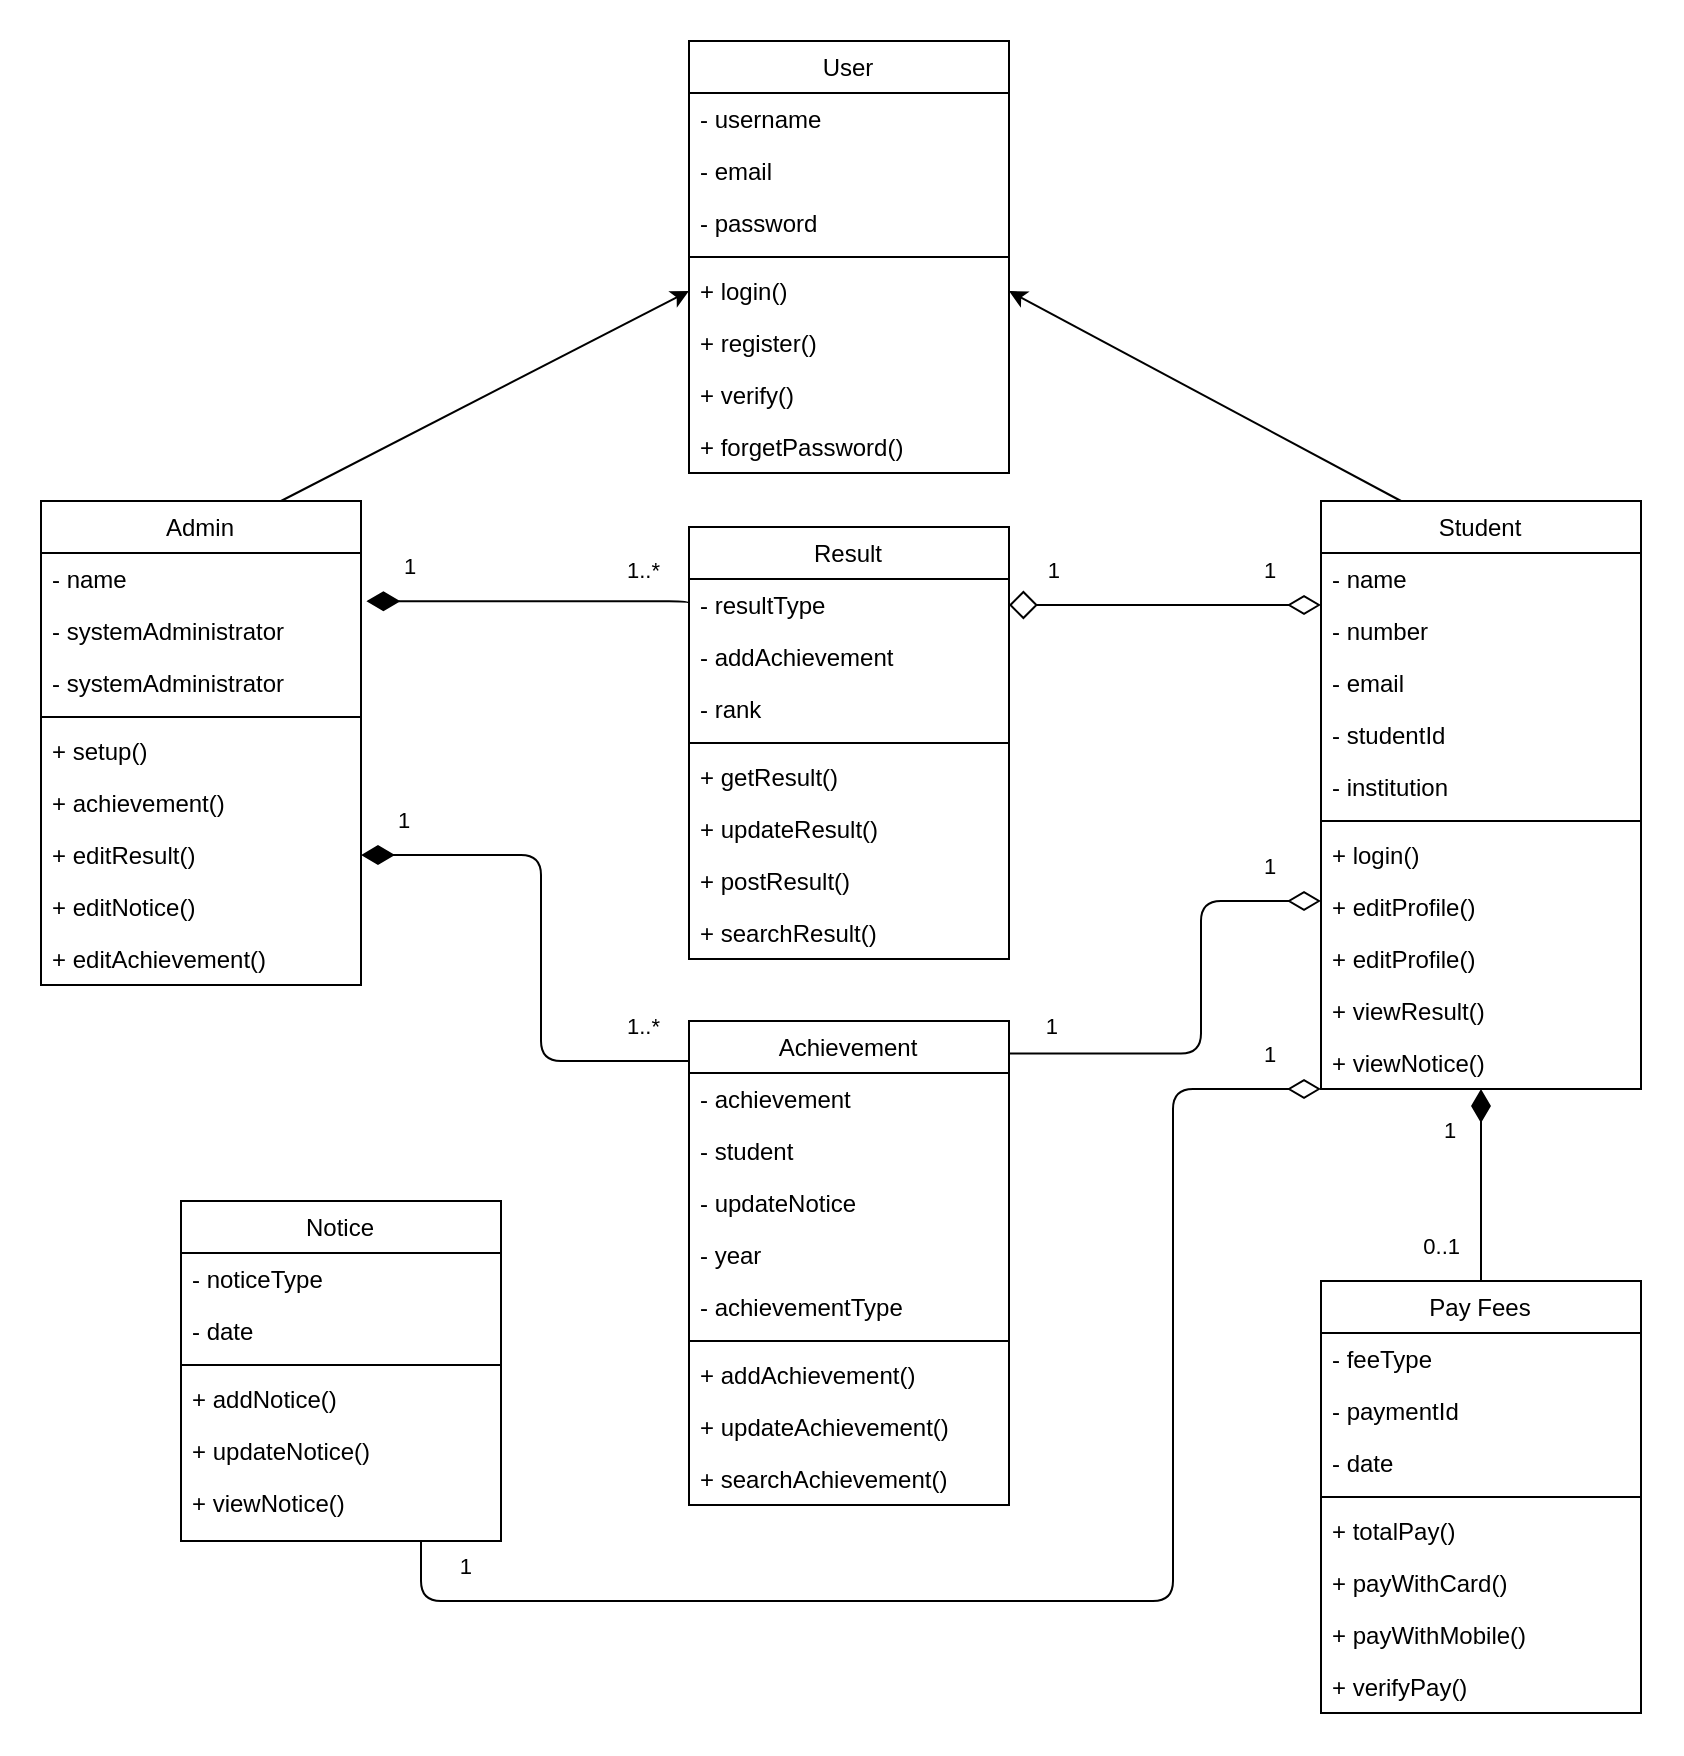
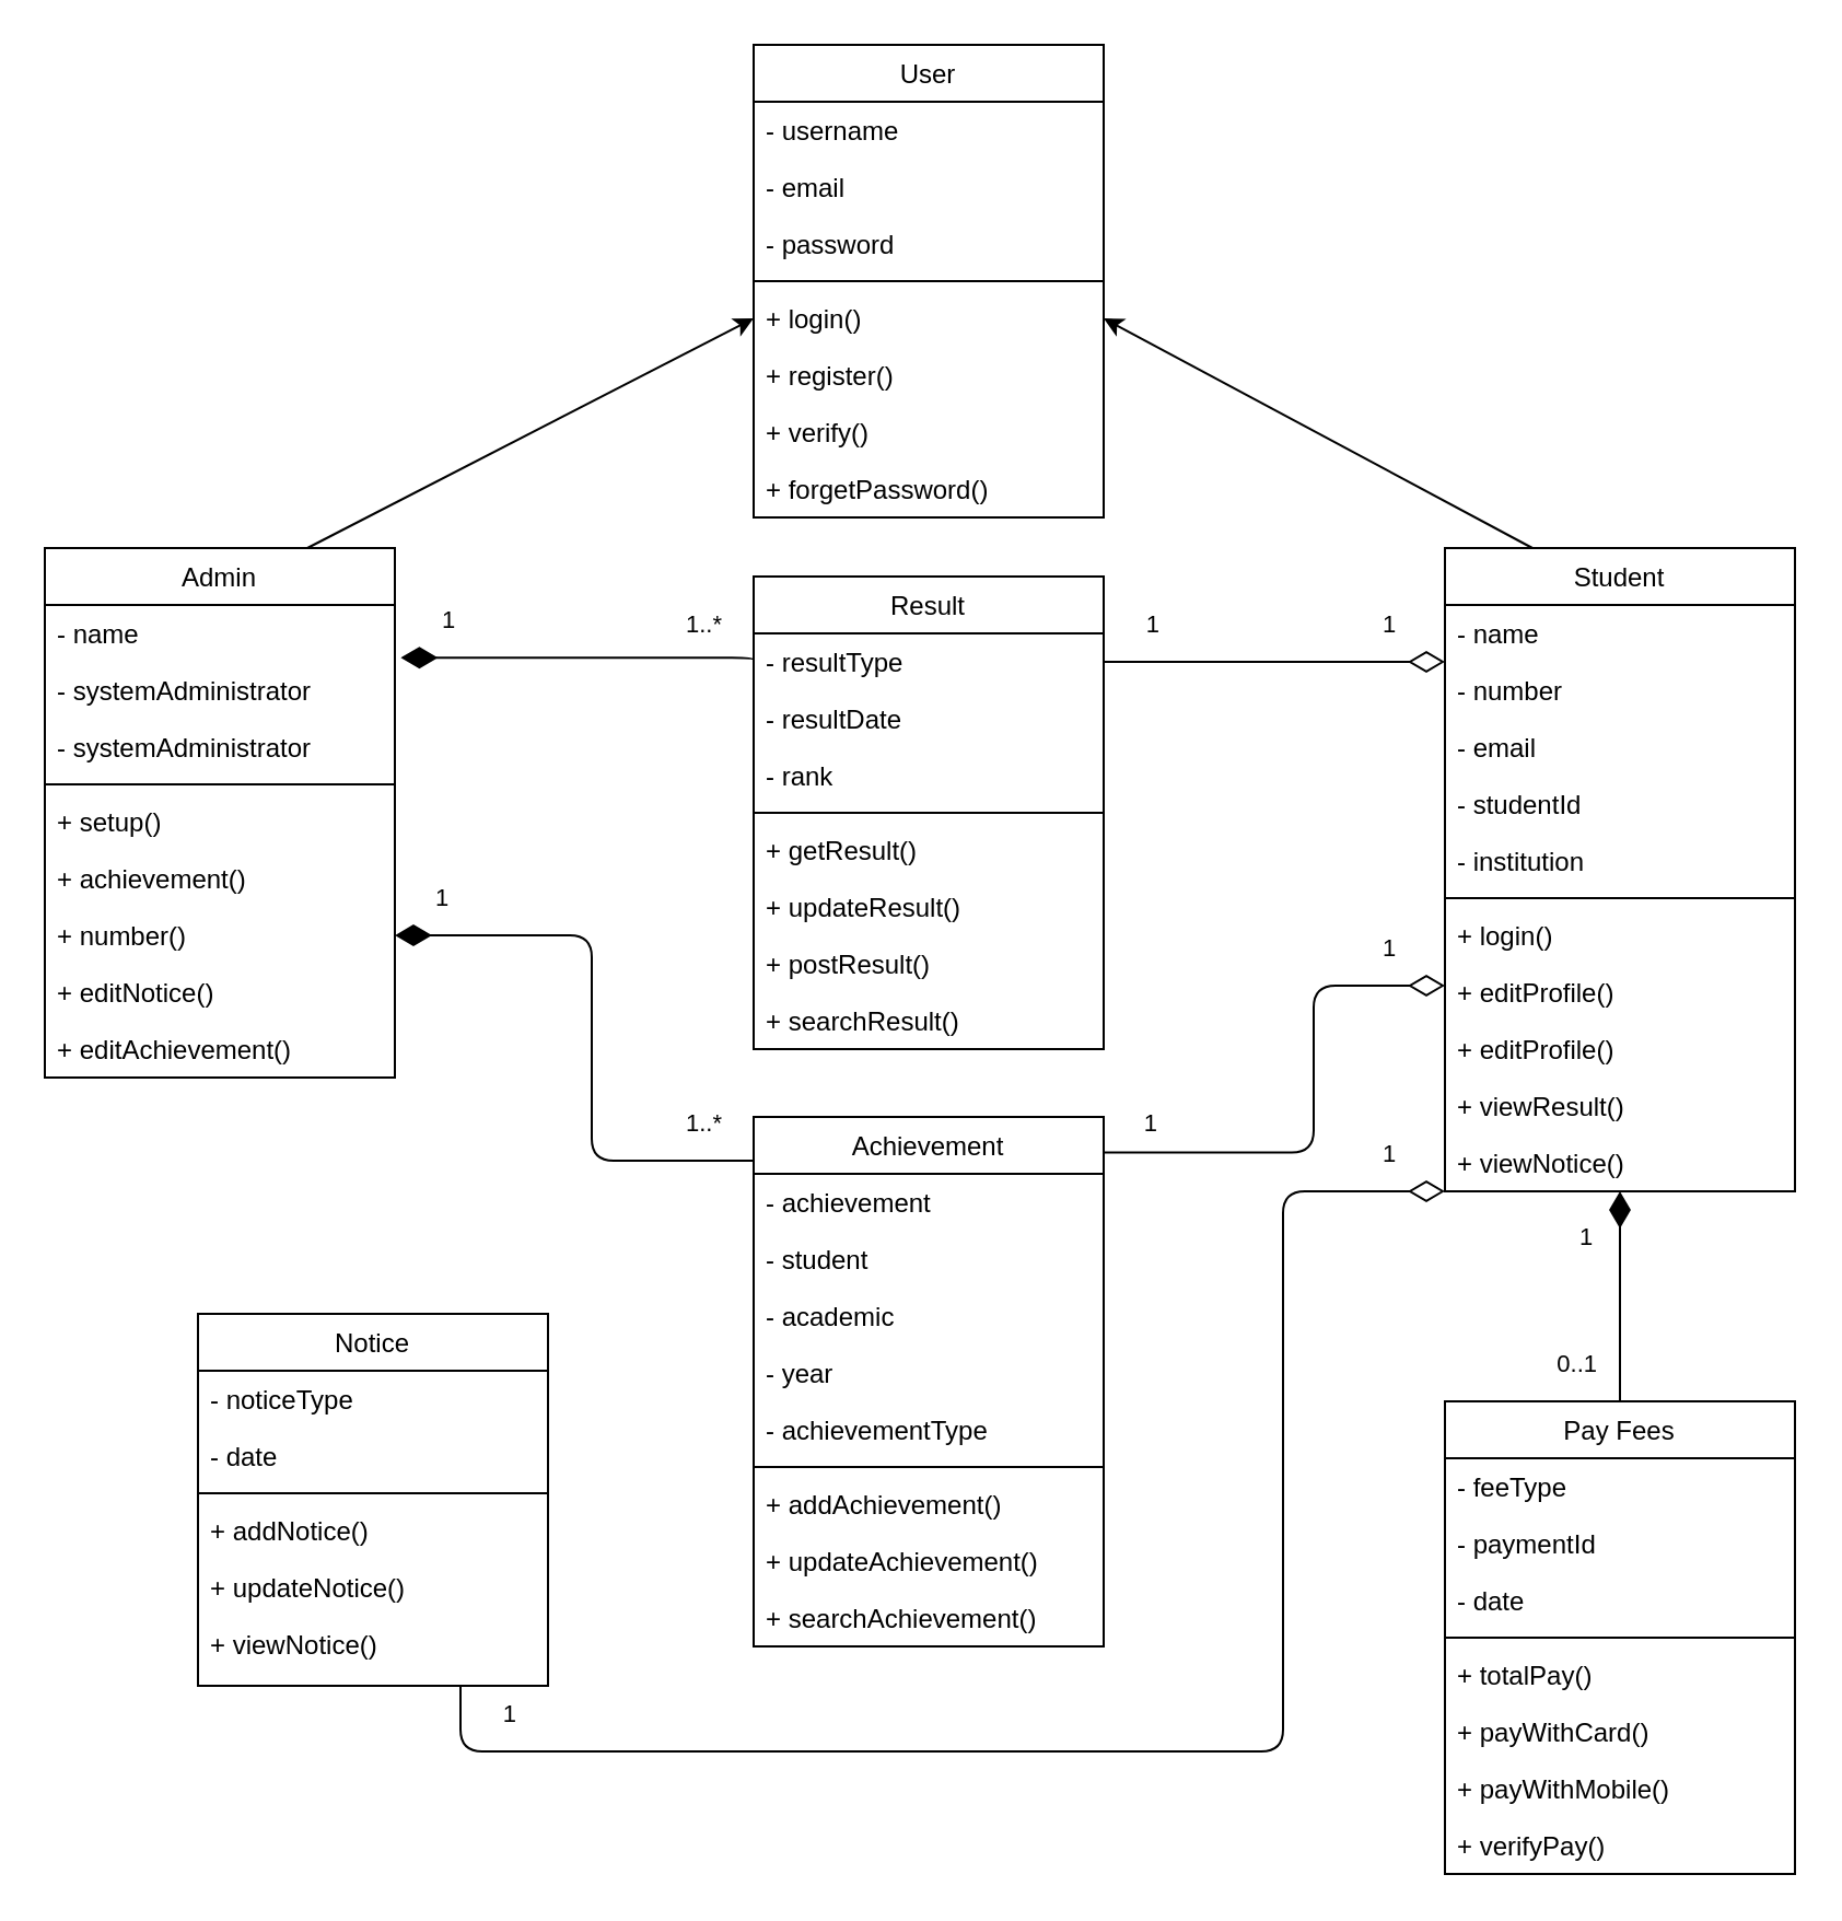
- <mxCell id="72" value="" style="endArrow=diamond;html=1;endSize=12;startArrow=diamondThin;startSize=14;startFill=0;edgeStyle=orthogonalEdgeStyle;fontSize=11;entryX=1;entryY=0.5;entryDx=0;entryDy=0;endFill=0;" edge="1" parent="1" source="5" target="16"><mxGeometry relative="1" as="geometry"><mxPoint x="470" y="340.002" as="sourcePoint" /><mxPoint x="631.28" y="341.9" as="targetPoint" /><Array as="points"><mxPoint x="640" y="302" /><mxPoint x="640" y="302" /></Array></mxGeometry></mxCell>
+ <mxCell id="72" value="" style="endArrow=none;html=1;endSize=12;startArrow=diamondThin;startSize=14;startFill=0;edgeStyle=orthogonalEdgeStyle;fontSize=11;entryX=1;entryY=0.5;entryDx=0;entryDy=0;endFill=0;" edge="1" parent="1" source="5" target="16"><mxGeometry relative="1" as="geometry"><mxPoint x="470" y="340.002" as="sourcePoint" /><mxPoint x="631.28" y="341.9" as="targetPoint" /><Array as="points"><mxPoint x="640" y="302" /><mxPoint x="640" y="302" /></Array></mxGeometry></mxCell>
- <mxCell id="17" value="- addAchievement" style="text;align=left;verticalAlign=top;spacingLeft=4;spacingRight=4;overflow=hidden;rotatable=0;points=[[0,0.5],[1,0.5]];portConstraint=eastwest;rounded=0;shadow=0;html=0;" vertex="1" parent="15"><mxGeometry y="52" width="160" height="26" as="geometry" /></mxCell>
+ <mxCell id="17" value="- resultDate" style="text;align=left;verticalAlign=top;spacingLeft=4;spacingRight=4;overflow=hidden;rotatable=0;points=[[0,0.5],[1,0.5]];portConstraint=eastwest;rounded=0;shadow=0;html=0;" vertex="1" parent="15"><mxGeometry y="52" width="160" height="26" as="geometry" /></mxCell>
- <mxCell id="32" value="+ editResult()" style="text;align=left;verticalAlign=top;spacingLeft=4;spacingRight=4;overflow=hidden;rotatable=0;points=[[0,0.5],[1,0.5]];portConstraint=eastwest;" vertex="1" parent="25"><mxGeometry y="164" width="160" height="26" as="geometry" /></mxCell>
+ <mxCell id="32" value="+ number()" style="text;align=left;verticalAlign=top;spacingLeft=4;spacingRight=4;overflow=hidden;rotatable=0;points=[[0,0.5],[1,0.5]];portConstraint=eastwest;" vertex="1" parent="25"><mxGeometry y="164" width="160" height="26" as="geometry" /></mxCell>
- <mxCell id="47" value="- updateNotice" style="text;align=left;verticalAlign=top;spacingLeft=4;spacingRight=4;overflow=hidden;rotatable=0;points=[[0,0.5],[1,0.5]];portConstraint=eastwest;" vertex="1" parent="44"><mxGeometry y="78" width="160" height="26" as="geometry" /></mxCell>
+ <mxCell id="47" value="- academic" style="text;align=left;verticalAlign=top;spacingLeft=4;spacingRight=4;overflow=hidden;rotatable=0;points=[[0,0.5],[1,0.5]];portConstraint=eastwest;" vertex="1" parent="44"><mxGeometry y="78" width="160" height="26" as="geometry" /></mxCell>
